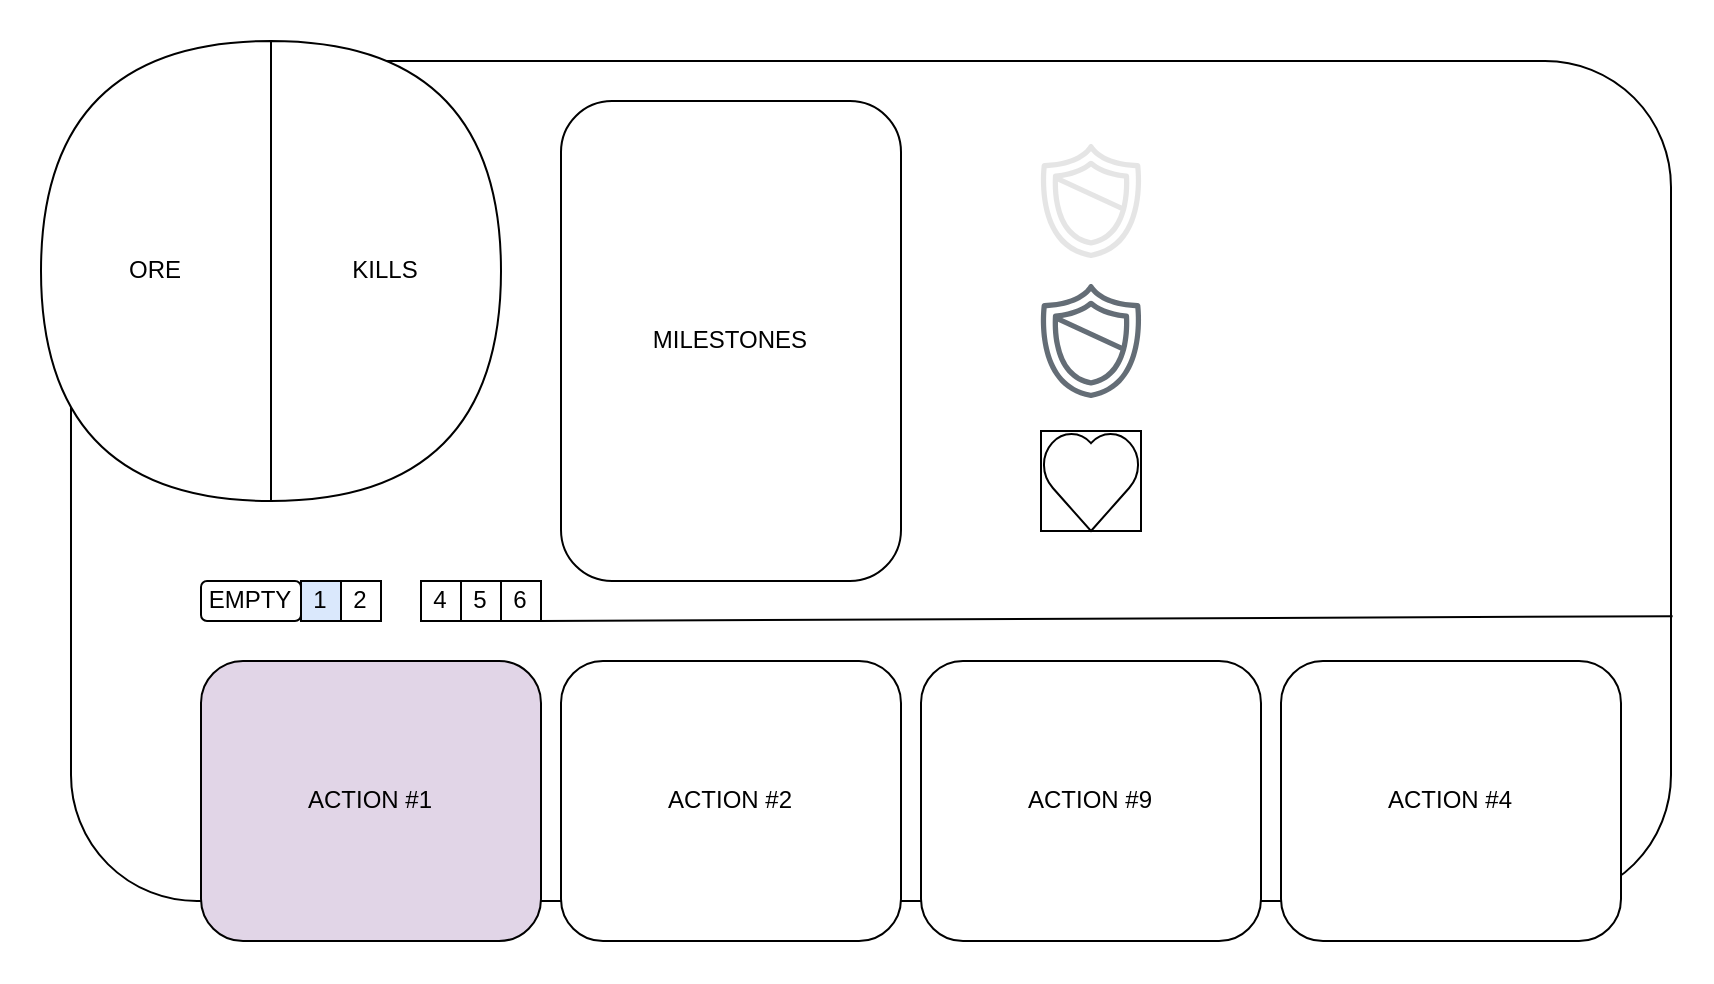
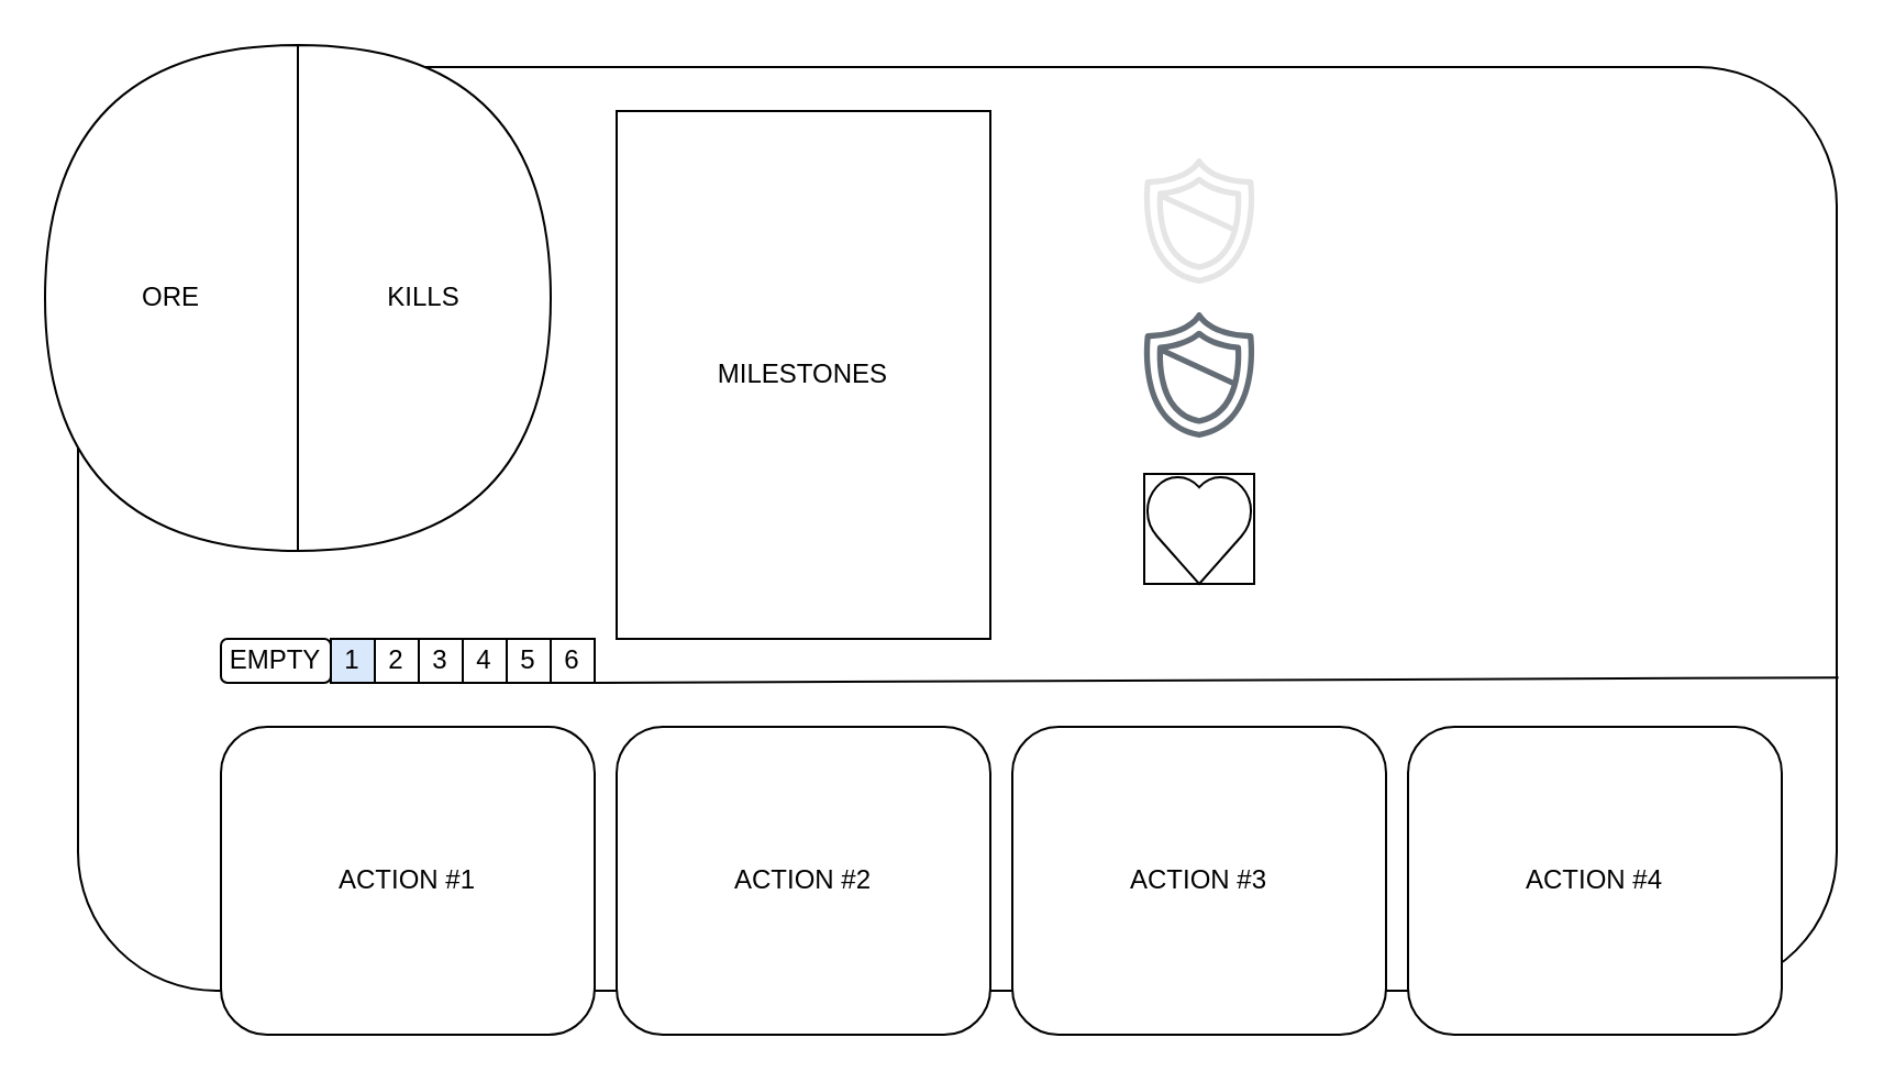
- <mxCell id="7" value="MILESTONES" style="rounded=1;whiteSpace=wrap;html=1;" vertex="1" parent="1"><mxGeometry x="280" y="50" width="170" height="240" as="geometry" /></mxCell>
+ <mxCell id="7" value="MILESTONES" style="whiteSpace=wrap;html=1;rounded=0;" vertex="1" parent="1"><mxGeometry x="280" y="50" width="170" height="240" as="geometry" /></mxCell>
+ <mxCell id="10" value="3" style="rounded=0;whiteSpace=wrap;html=1;" vertex="1" parent="8"><mxGeometry x="90" width="20" height="20" as="geometry" /></mxCell>
- <mxCell id="3" value="ACTION #1" style="rounded=1;whiteSpace=wrap;html=1;fillColor=#e1d5e7;" vertex="1" parent="1"><mxGeometry x="100" y="330" width="170" height="140" as="geometry" /></mxCell>
+ <mxCell id="3" value="ACTION #1" style="rounded=1;whiteSpace=wrap;html=1;" vertex="1" parent="1"><mxGeometry x="100" y="330" width="170" height="140" as="geometry" /></mxCell>
- <mxCell id="5" value="ACTION #9" style="rounded=1;whiteSpace=wrap;html=1;" vertex="1" parent="1"><mxGeometry x="460" y="330" width="170" height="140" as="geometry" /></mxCell>
+ <mxCell id="5" value="ACTION #3" style="rounded=1;whiteSpace=wrap;html=1;" vertex="1" parent="1"><mxGeometry x="460" y="330" width="170" height="140" as="geometry" /></mxCell>
